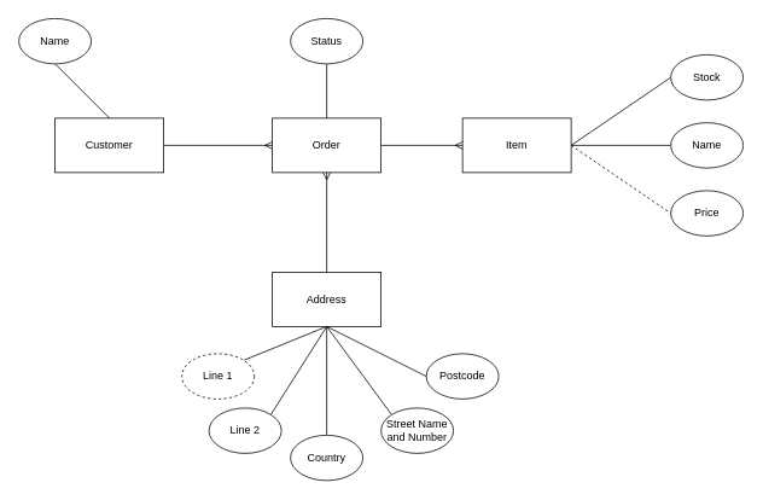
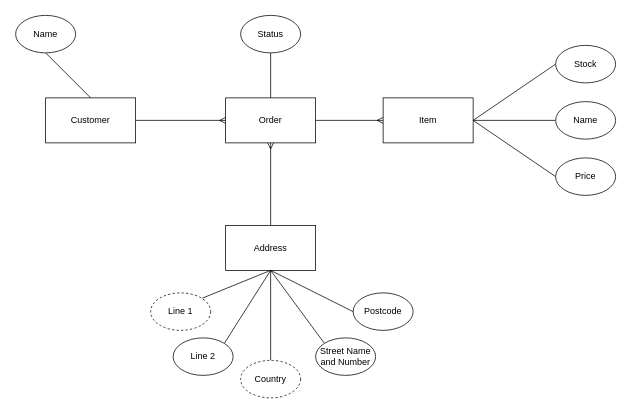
- <mxCell id="10" style="edgeStyle=none;rounded=0;orthogonalLoop=1;jettySize=auto;html=1;exitX=1;exitY=0.5;exitDx=0;exitDy=0;entryX=0;entryY=0.5;entryDx=0;entryDy=0;endArrow=none;endFill=0;dashed=1;" edge="1" parent="1" source="11" target="14"><mxGeometry relative="1" as="geometry" /></mxCell>
+ <mxCell id="10" style="edgeStyle=none;rounded=0;orthogonalLoop=1;jettySize=auto;html=1;exitX=1;exitY=0.5;exitDx=0;exitDy=0;entryX=0;entryY=0.5;entryDx=0;entryDy=0;endArrow=none;endFill=0;" edge="1" parent="1" source="11" target="14"><mxGeometry relative="1" as="geometry" /></mxCell>
- <mxCell id="22" value="Country" style="ellipse;whiteSpace=wrap;html=1;" vertex="1" parent="1"><mxGeometry x="320" y="480" width="80" height="50" as="geometry" /></mxCell>
+ <mxCell id="22" value="Country" style="ellipse;whiteSpace=wrap;html=1;dashed=1;" vertex="1" parent="1"><mxGeometry x="320" y="480" width="80" height="50" as="geometry" /></mxCell>
